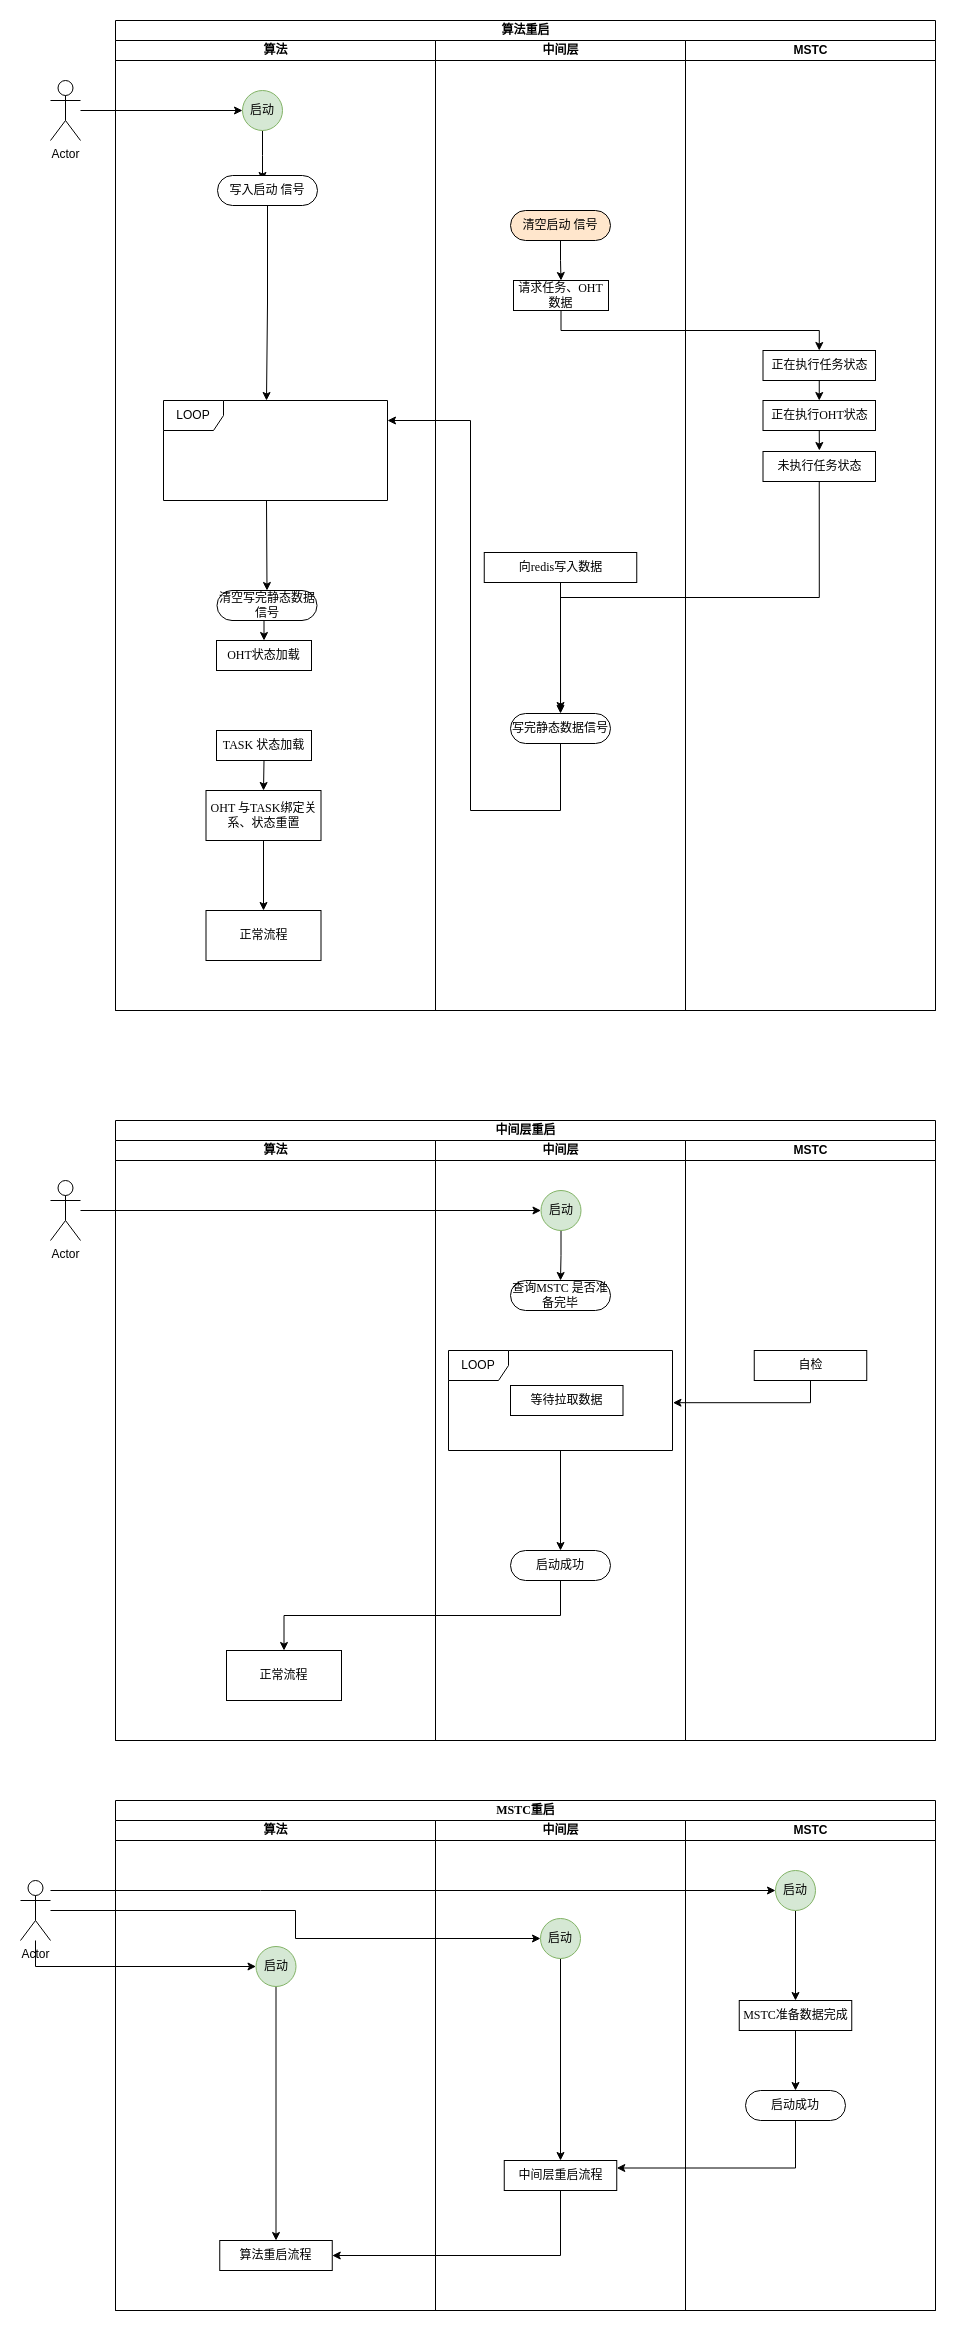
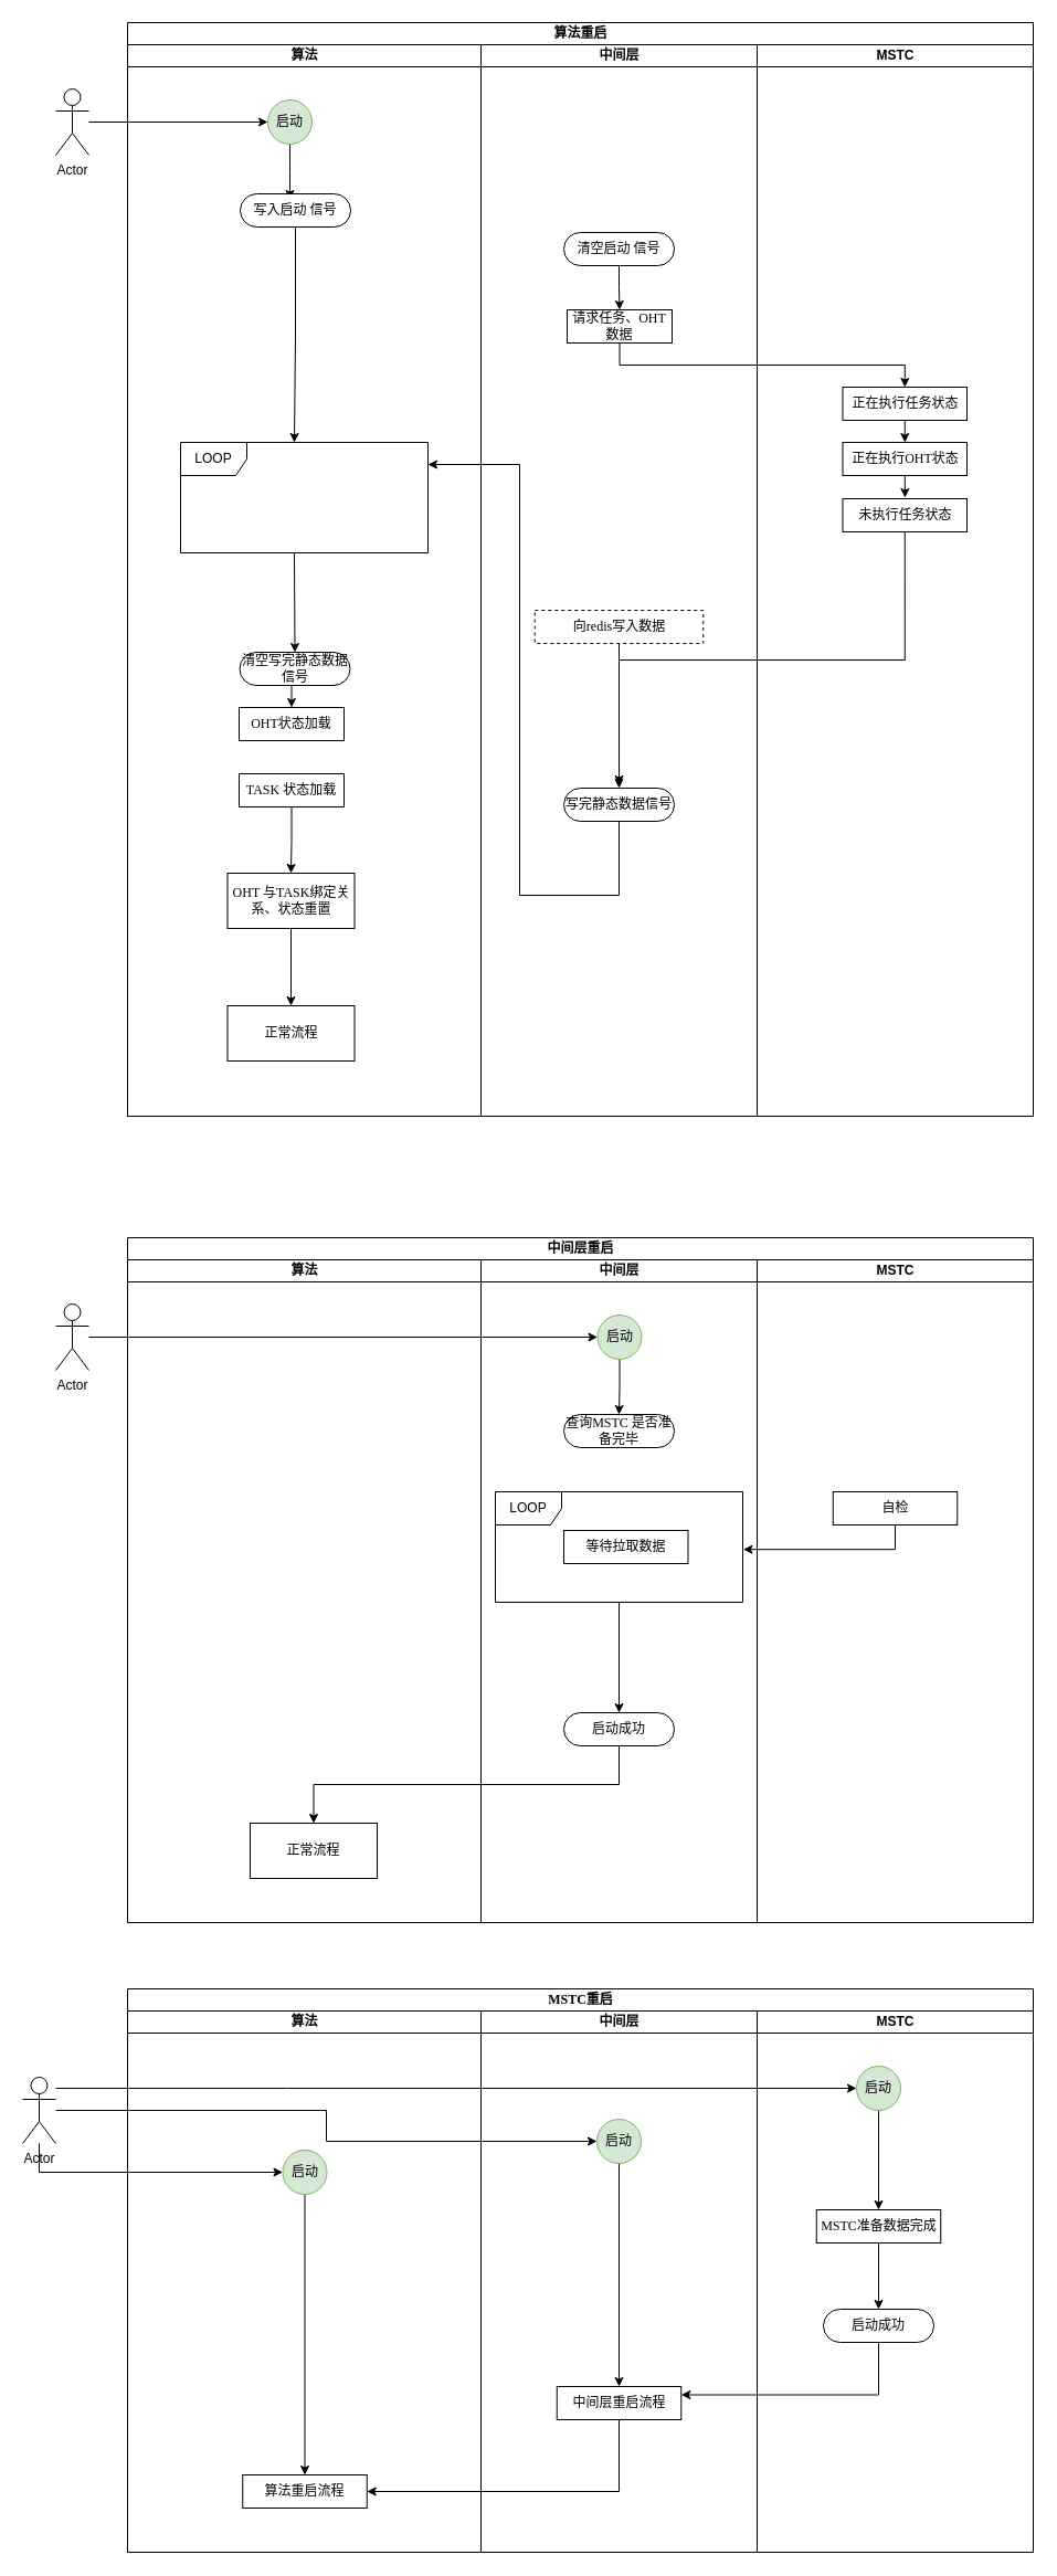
- <mxCell id="23" value="清空启动 信号" style="rounded=1;whiteSpace=wrap;html=1;shadow=0;comic=0;labelBackgroundColor=none;strokeWidth=1;fontFamily=Verdana;fontSize=12;align=center;arcSize=50;fillColor=#ffe6cc;" vertex="1" parent="18"><mxGeometry x="75" y="170" width="100" height="30" as="geometry" /></mxCell>
+ <mxCell id="23" value="清空启动 信号" style="rounded=1;whiteSpace=wrap;html=1;shadow=0;comic=0;labelBackgroundColor=none;strokeWidth=1;fontFamily=Verdana;fontSize=12;align=center;arcSize=50;" vertex="1" parent="18"><mxGeometry x="75" y="170" width="100" height="30" as="geometry" /></mxCell>
- <mxCell id="20" value="向redis写入数据" style="rounded=0;whiteSpace=wrap;html=1;shadow=0;comic=0;labelBackgroundColor=none;strokeWidth=1;fontFamily=Verdana;fontSize=12;align=center;arcSize=50;" vertex="1" parent="18"><mxGeometry x="48.75" y="512" width="152.5" height="30" as="geometry" /></mxCell>
+ <mxCell id="20" value="向redis写入数据" style="rounded=0;whiteSpace=wrap;html=1;shadow=0;comic=0;labelBackgroundColor=none;strokeWidth=1;fontFamily=Verdana;fontSize=12;align=center;arcSize=50;dashed=1;" vertex="1" parent="18"><mxGeometry x="48.75" y="512" width="152.5" height="30" as="geometry" /></mxCell>
- <mxCell id="12" value="TASK 状态加载" style="rounded=0;whiteSpace=wrap;html=1;shadow=0;comic=0;labelBackgroundColor=none;strokeWidth=1;fontFamily=Verdana;fontSize=12;align=center;arcSize=50;" vertex="1" parent="3"><mxGeometry x="101" y="690" width="95" height="30" as="geometry" /></mxCell>
+ <mxCell id="12" value="TASK 状态加载" style="rounded=0;whiteSpace=wrap;html=1;shadow=0;comic=0;labelBackgroundColor=none;strokeWidth=1;fontFamily=Verdana;fontSize=12;align=center;arcSize=50;" vertex="1" parent="3"><mxGeometry x="101" y="660" width="95" height="30" as="geometry" /></mxCell>
